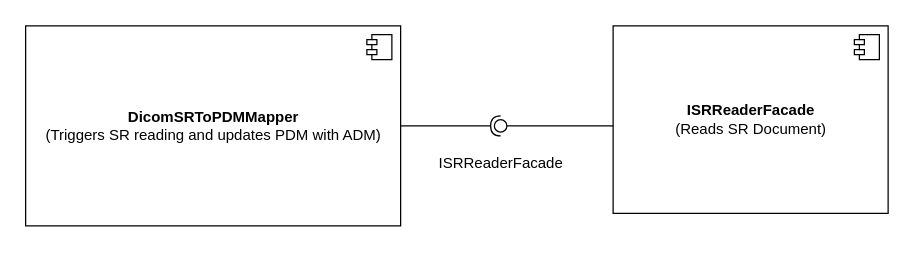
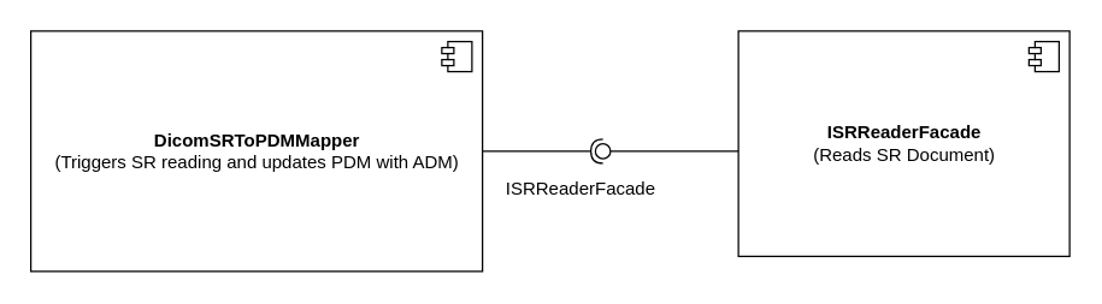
- <mxCell id="9" value="ISRReaderFacade" style="text;html=1;align=center;verticalAlign=middle;resizable=0;points=[];autosize=1;strokeColor=none;" vertex="1" parent="1"><mxGeometry x="345" y="120" width="110" height="20" as="geometry" /></mxCell>
+ <mxCell id="9" value="ISRReaderFacade" style="text;html=1;align=center;verticalAlign=middle;resizable=0;points=[];autosize=1;strokeColor=none;" vertex="1" parent="1"><mxGeometry x="330" y="115" width="110" height="20" as="geometry" /></mxCell>
